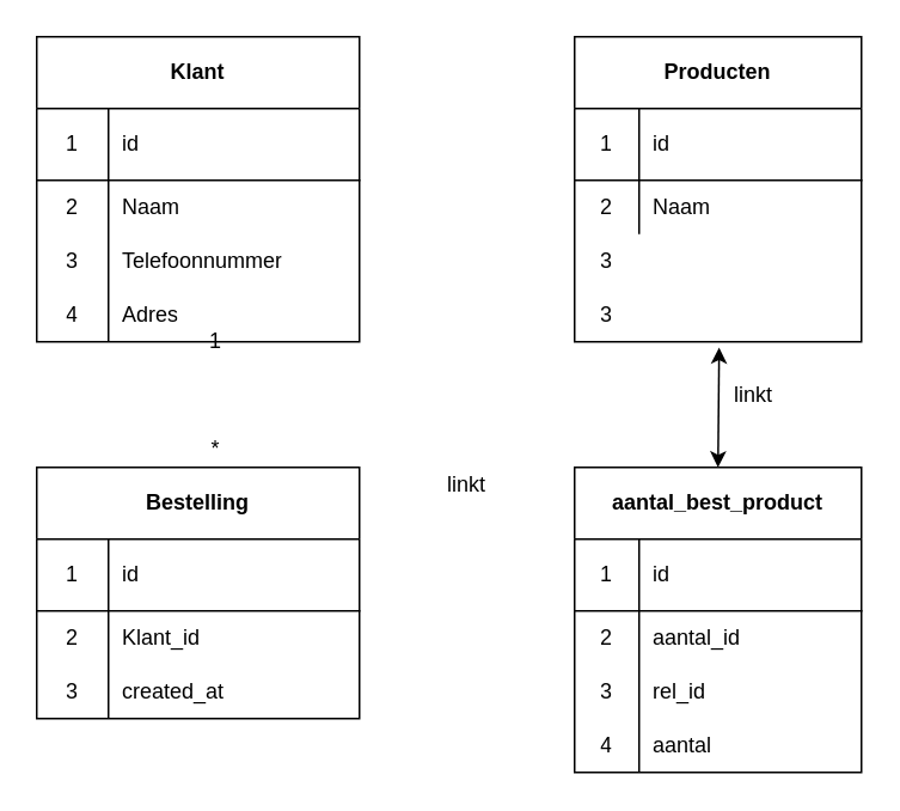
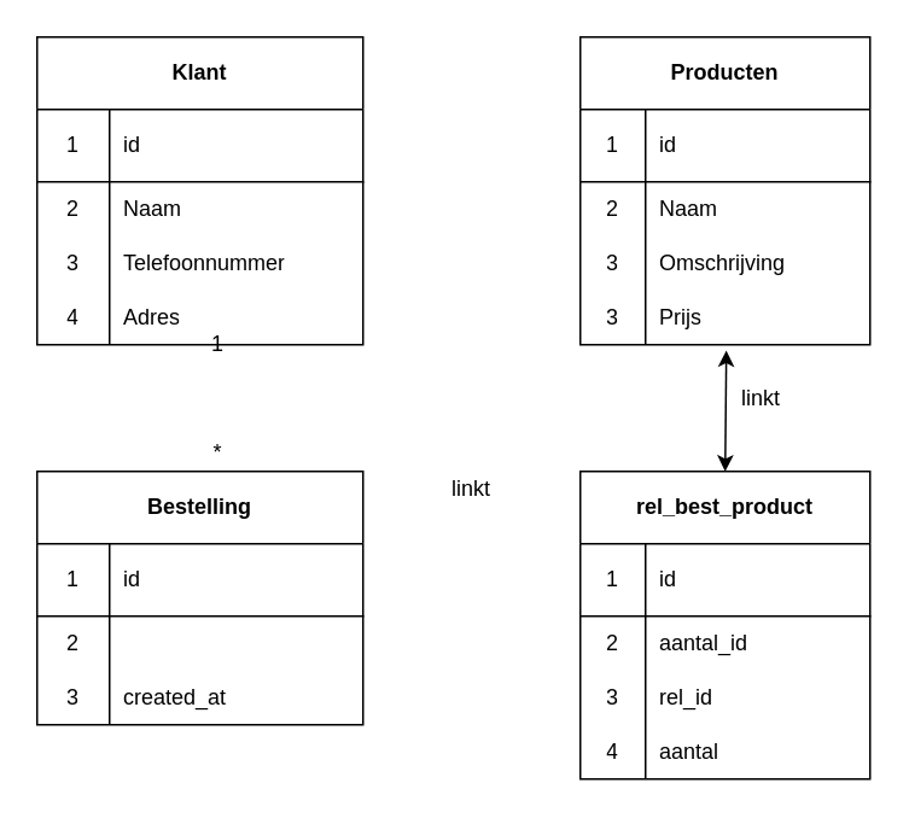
+ <mxCell id="24" value="Omschrijving" style="shape=partialRectangle;html=1;whiteSpace=wrap;connectable=0;fillColor=none;top=0;left=0;bottom=0;right=0;align=left;spacingLeft=6;overflow=hidden;" vertex="1" parent="22"><mxGeometry x="36" width="124" height="30" as="geometry" /></mxCell>
+ <mxCell id="27" value="Prijs" style="shape=partialRectangle;html=1;whiteSpace=wrap;connectable=0;fillColor=none;top=0;left=0;bottom=0;right=0;align=left;spacingLeft=6;overflow=hidden;" vertex="1" parent="25"><mxGeometry x="36" width="124" height="30" as="geometry" /></mxCell>
- <mxCell id="38" value="aantal_best_product" style="shape=table;html=1;whiteSpace=wrap;startSize=40;container=1;collapsible=0;childLayout=tableLayout;fixedRows=1;rowLines=0;fontStyle=1;align=center;" vertex="1" parent="1"><mxGeometry x="320" y="260" width="160" height="170" as="geometry" /></mxCell>
+ <mxCell id="38" value="rel_best_product" style="shape=table;html=1;whiteSpace=wrap;startSize=40;container=1;collapsible=0;childLayout=tableLayout;fixedRows=1;rowLines=0;fontStyle=1;align=center;" vertex="1" parent="1"><mxGeometry x="320" y="260" width="160" height="170" as="geometry" /></mxCell>
- <mxCell id="34" value="Klant_id" style="shape=partialRectangle;html=1;whiteSpace=wrap;connectable=0;fillColor=none;top=0;left=0;bottom=0;right=0;align=left;spacingLeft=6;overflow=hidden;" vertex="1" parent="32"><mxGeometry x="40" width="140" height="30" as="geometry" /></mxCell>
